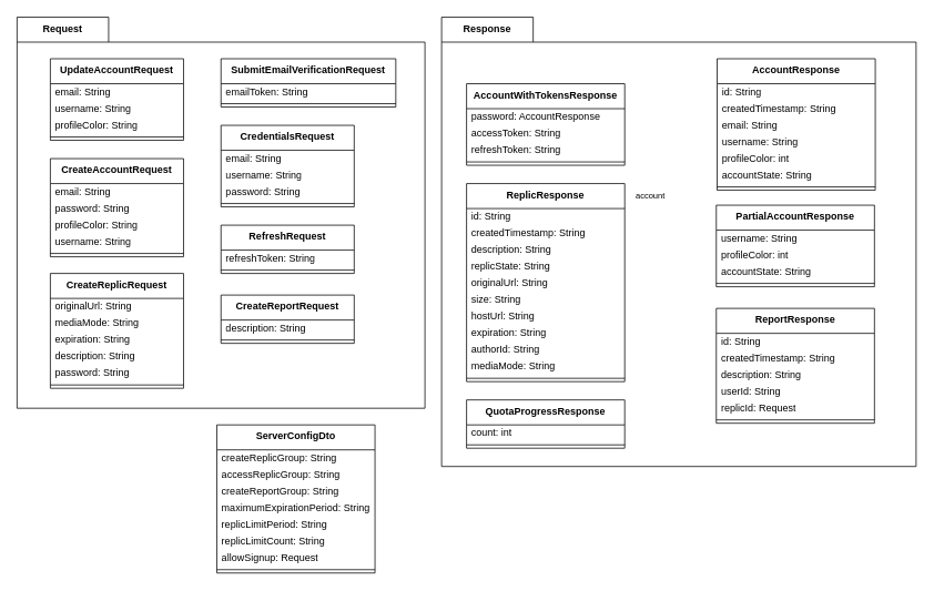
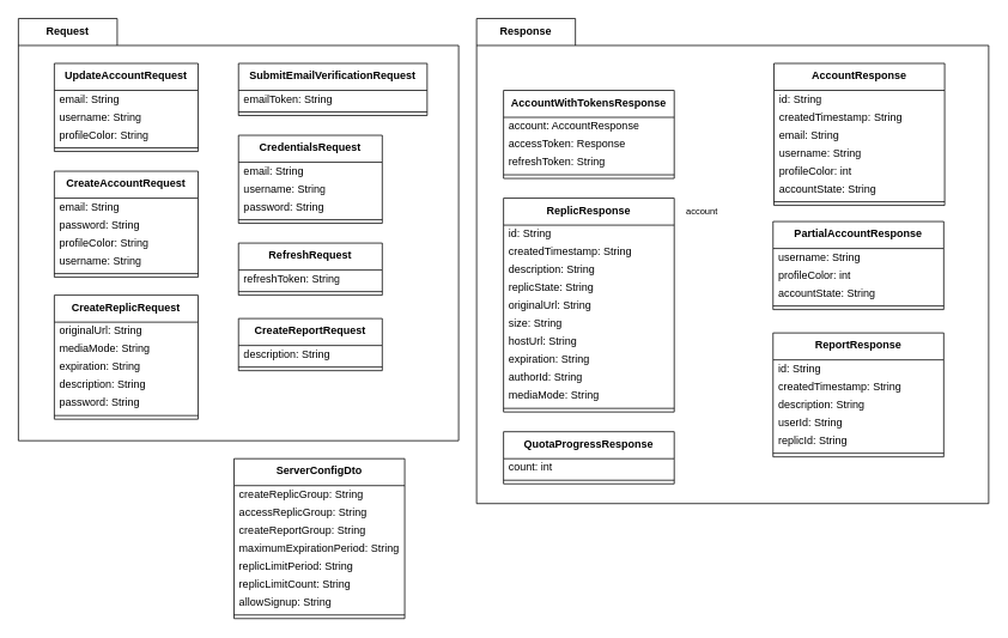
- <mxCell id="37" value="password: AccountResponse" style="text;html=1;strokeColor=none;fillColor=none;align=left;verticalAlign=middle;spacingLeft=4;spacingRight=4;overflow=hidden;rotatable=0;points=[[0,0.5],[1,0.5]];portConstraint=eastwest;whiteSpace=wrap;" vertex="1" parent="36"><mxGeometry y="30" width="190" height="20" as="geometry" /></mxCell>
+ <mxCell id="37" value="account: AccountResponse" style="text;html=1;strokeColor=none;fillColor=none;align=left;verticalAlign=middle;spacingLeft=4;spacingRight=4;overflow=hidden;rotatable=0;points=[[0,0.5],[1,0.5]];portConstraint=eastwest;whiteSpace=wrap;" vertex="1" parent="36"><mxGeometry y="30" width="190" height="20" as="geometry" /></mxCell>
- <mxCell id="38" value="accessToken: String" style="text;html=1;strokeColor=none;fillColor=none;align=left;verticalAlign=middle;spacingLeft=4;spacingRight=4;overflow=hidden;rotatable=0;points=[[0,0.5],[1,0.5]];portConstraint=eastwest;whiteSpace=wrap;" vertex="1" parent="36"><mxGeometry y="50" width="190" height="20" as="geometry" /></mxCell>
+ <mxCell id="38" value="accessToken: Response" style="text;html=1;strokeColor=none;fillColor=none;align=left;verticalAlign=middle;spacingLeft=4;spacingRight=4;overflow=hidden;rotatable=0;points=[[0,0.5],[1,0.5]];portConstraint=eastwest;whiteSpace=wrap;" vertex="1" parent="36"><mxGeometry y="50" width="190" height="20" as="geometry" /></mxCell>
- <mxCell id="54" value="replicId: Request" style="text;html=1;strokeColor=none;fillColor=none;align=left;verticalAlign=middle;spacingLeft=4;spacingRight=4;overflow=hidden;rotatable=0;points=[[0,0.5],[1,0.5]];portConstraint=eastwest;whiteSpace=wrap;" vertex="1" parent="49"><mxGeometry y="110" width="190" height="20" as="geometry" /></mxCell>
+ <mxCell id="54" value="replicId: String" style="text;html=1;strokeColor=none;fillColor=none;align=left;verticalAlign=middle;spacingLeft=4;spacingRight=4;overflow=hidden;rotatable=0;points=[[0,0.5],[1,0.5]];portConstraint=eastwest;whiteSpace=wrap;" vertex="1" parent="49"><mxGeometry y="110" width="190" height="20" as="geometry" /></mxCell>
- <mxCell id="84" value="allowSignup: Request" style="text;html=1;strokeColor=none;fillColor=none;align=left;verticalAlign=middle;spacingLeft=4;spacingRight=4;overflow=hidden;rotatable=0;points=[[0,0.5],[1,0.5]];portConstraint=eastwest;whiteSpace=wrap;" vertex="1" parent="77"><mxGeometry y="150" width="190" height="20" as="geometry" /></mxCell>
+ <mxCell id="84" value="allowSignup: String" style="text;html=1;strokeColor=none;fillColor=none;align=left;verticalAlign=middle;spacingLeft=4;spacingRight=4;overflow=hidden;rotatable=0;points=[[0,0.5],[1,0.5]];portConstraint=eastwest;whiteSpace=wrap;" vertex="1" parent="77"><mxGeometry y="150" width="190" height="20" as="geometry" /></mxCell>
